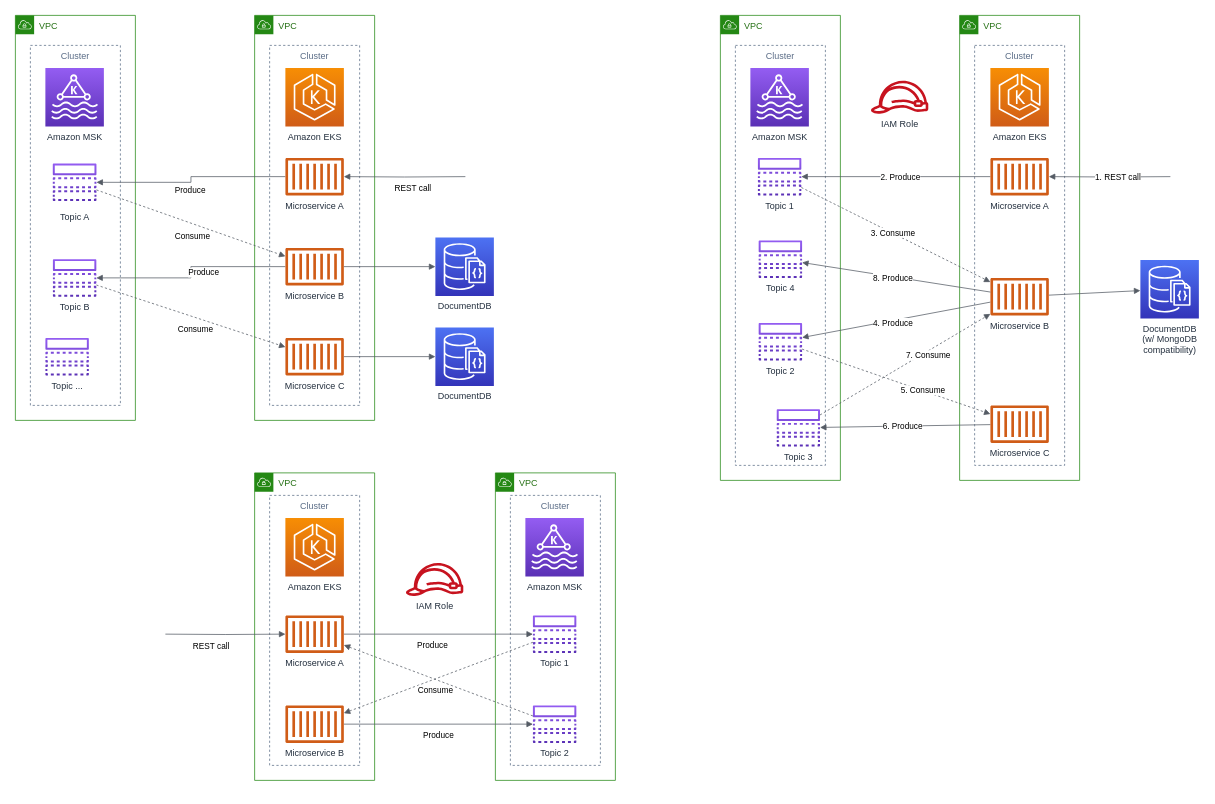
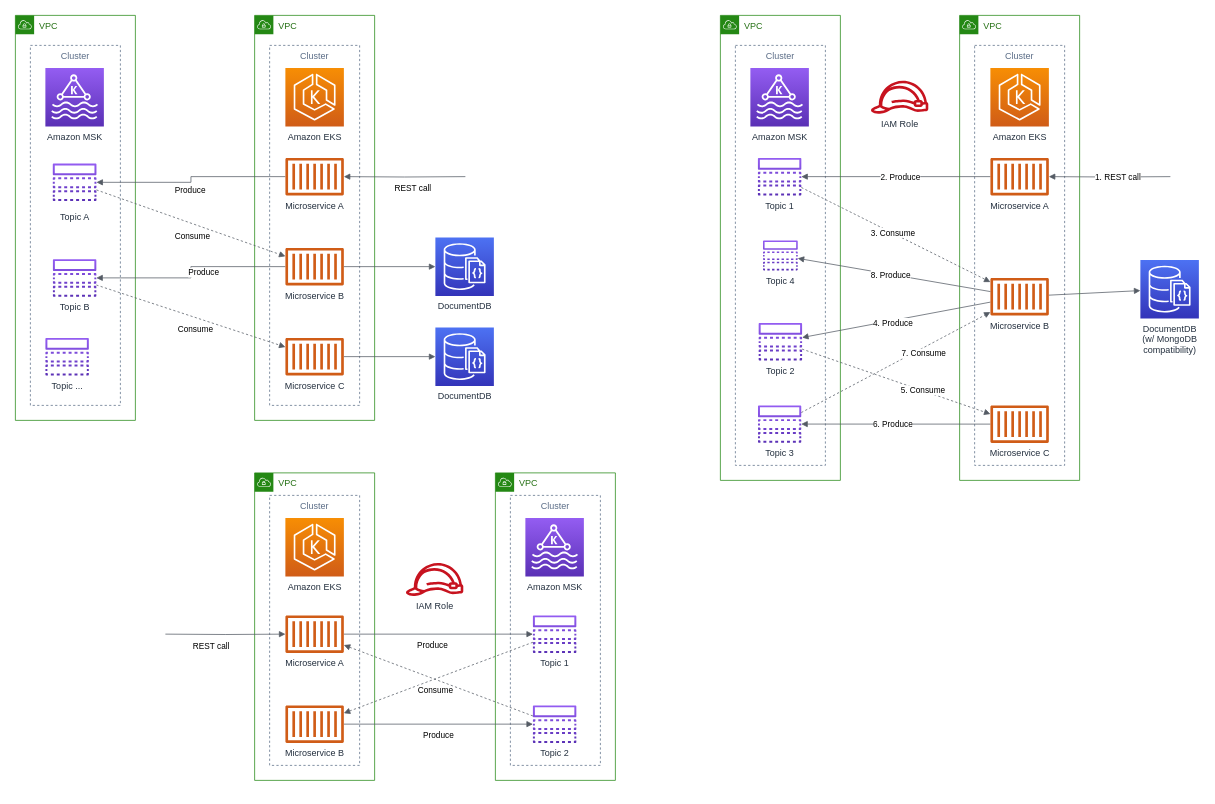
- <mxCell id="47" value="Topic 4" style="outlineConnect=0;fontColor=#232F3E;gradientColor=#945DF2;fillColor=#5A30B5;strokeColor=#ffffff;dashed=0;verticalLabelPosition=bottom;verticalAlign=top;align=center;html=1;fontSize=12;fontStyle=0;aspect=fixed;pointerEvents=1;shape=mxgraph.aws4.topic;gradientDirection=north;" vertex="1" parent="1"><mxGeometry x="1010.9" y="320" width="58.21" height="50" as="geometry" /></mxCell>
+ <mxCell id="47" value="Topic 4" style="outlineConnect=0;fontColor=#232F3E;gradientColor=#945DF2;fillColor=#5A30B5;strokeColor=#ffffff;dashed=0;verticalLabelPosition=bottom;verticalAlign=top;align=center;html=1;fontSize=12;fontStyle=0;aspect=fixed;pointerEvents=1;shape=mxgraph.aws4.topic;gradientDirection=north;" vertex="1" parent="1"><mxGeometry x="1010.9" y="320" width="58.21" height="40" as="geometry" /></mxCell>
- <mxCell id="41" value="Topic 3" style="outlineConnect=0;fontColor=#232F3E;gradientColor=#945DF2;fillColor=#5A30B5;strokeColor=#ffffff;dashed=0;verticalLabelPosition=bottom;verticalAlign=top;align=center;html=1;fontSize=12;fontStyle=0;aspect=fixed;pointerEvents=1;shape=mxgraph.aws4.topic;gradientDirection=north;" vertex="1" parent="1"><mxGeometry x="1035" y="545" width="58" height="49.82" as="geometry" /></mxCell>
+ <mxCell id="41" value="Topic 3" style="outlineConnect=0;fontColor=#232F3E;gradientColor=#945DF2;fillColor=#5A30B5;strokeColor=#ffffff;dashed=0;verticalLabelPosition=bottom;verticalAlign=top;align=center;html=1;fontSize=12;fontStyle=0;aspect=fixed;pointerEvents=1;shape=mxgraph.aws4.topic;gradientDirection=north;" vertex="1" parent="1"><mxGeometry x="1010" y="540" width="58" height="49.82" as="geometry" /></mxCell>
